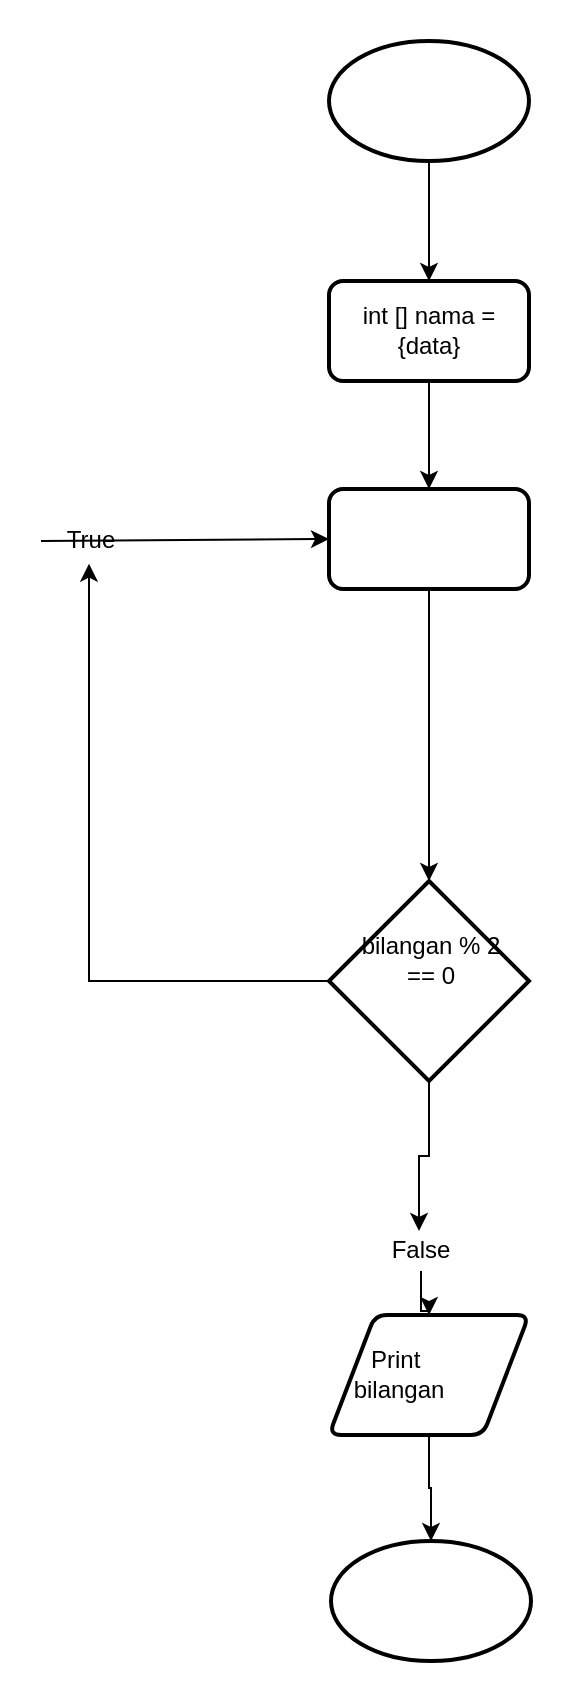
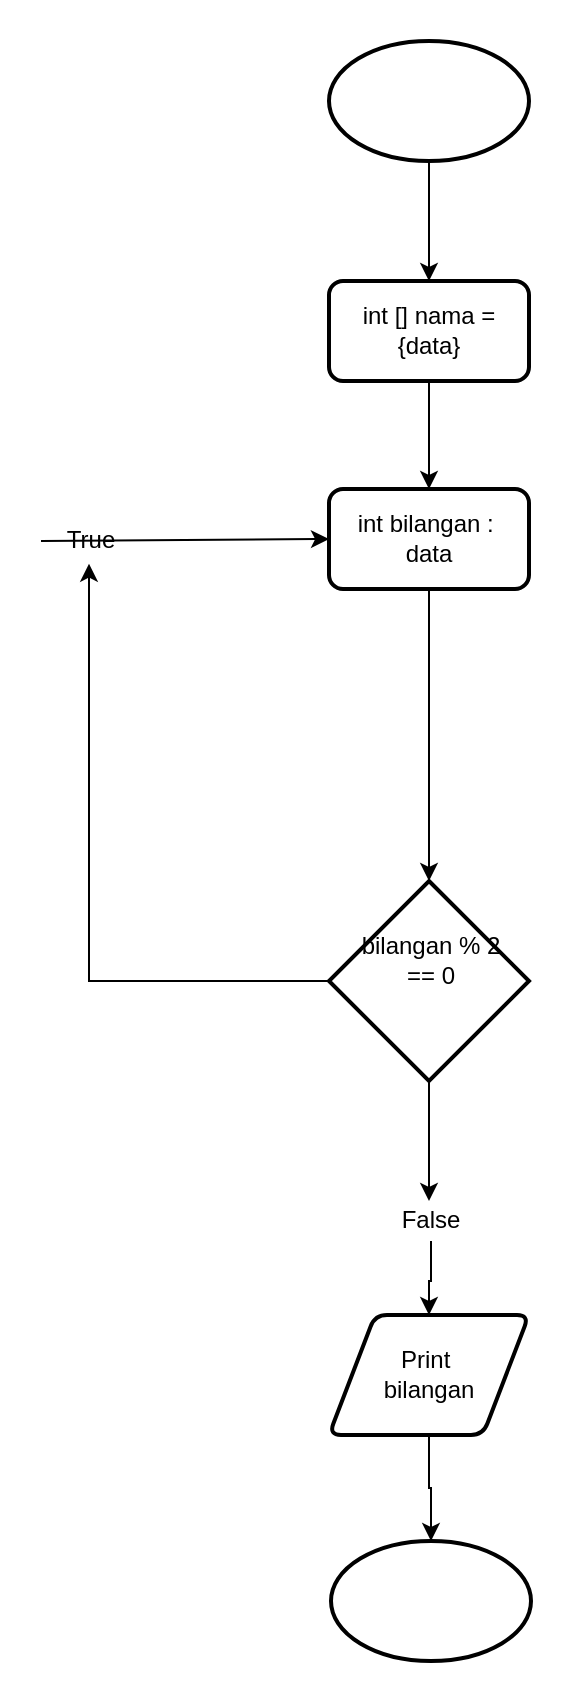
+ <mxCell id="16" value="int bilangan :&amp;nbsp;&lt;br&gt;data" style="text;html=1;resizable=0;autosize=1;align=center;verticalAlign=middle;points=[];fillColor=none;strokeColor=none;rounded=0;" vertex="1" parent="1"><mxGeometry x="169" y="254" width="90" height="30" as="geometry" /></mxCell>
- <mxCell id="21" value="False" style="text;html=1;resizable=0;autosize=1;align=center;verticalAlign=middle;points=[];fillColor=none;strokeColor=none;rounded=0;" vertex="1" parent="1"><mxGeometry x="185" y="615" width="50" height="20" as="geometry" /></mxCell>
+ <mxCell id="21" value="False" style="text;html=1;resizable=0;autosize=1;align=center;verticalAlign=middle;points=[];fillColor=none;strokeColor=none;rounded=0;" vertex="1" parent="1"><mxGeometry x="190" y="600" width="50" height="20" as="geometry" /></mxCell>
- <mxCell id="19" value="Print&amp;nbsp;&lt;br&gt;bilangan" style="text;html=1;resizable=0;autosize=1;align=center;verticalAlign=middle;points=[];fillColor=none;strokeColor=none;rounded=0;" vertex="1" parent="1"><mxGeometry x="169" y="672" width="60" height="30" as="geometry" /></mxCell>
+ <mxCell id="19" value="Print&amp;nbsp;&lt;br&gt;bilangan" style="text;html=1;resizable=0;autosize=1;align=center;verticalAlign=middle;points=[];fillColor=none;strokeColor=none;rounded=0;" vertex="1" parent="1"><mxGeometry x="184" y="672" width="60" height="30" as="geometry" /></mxCell>
